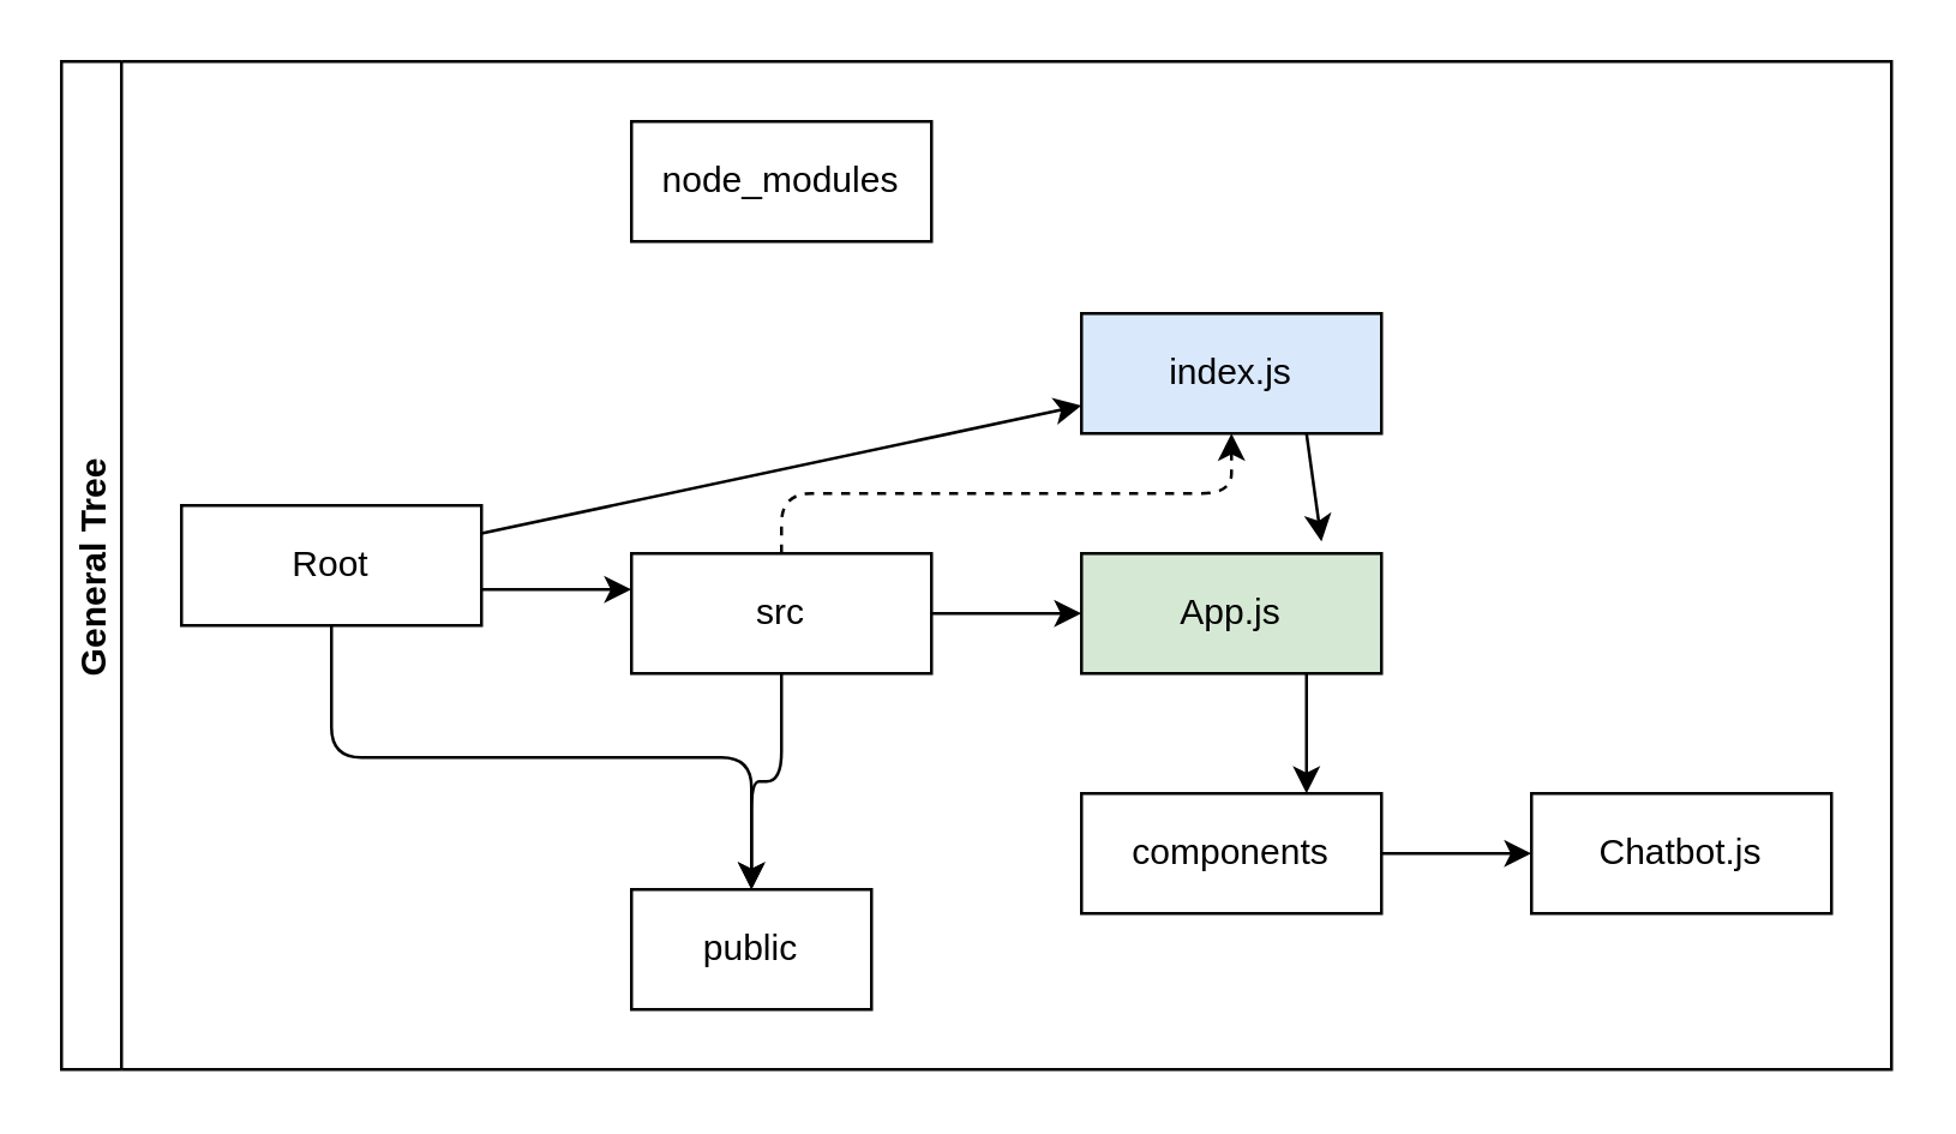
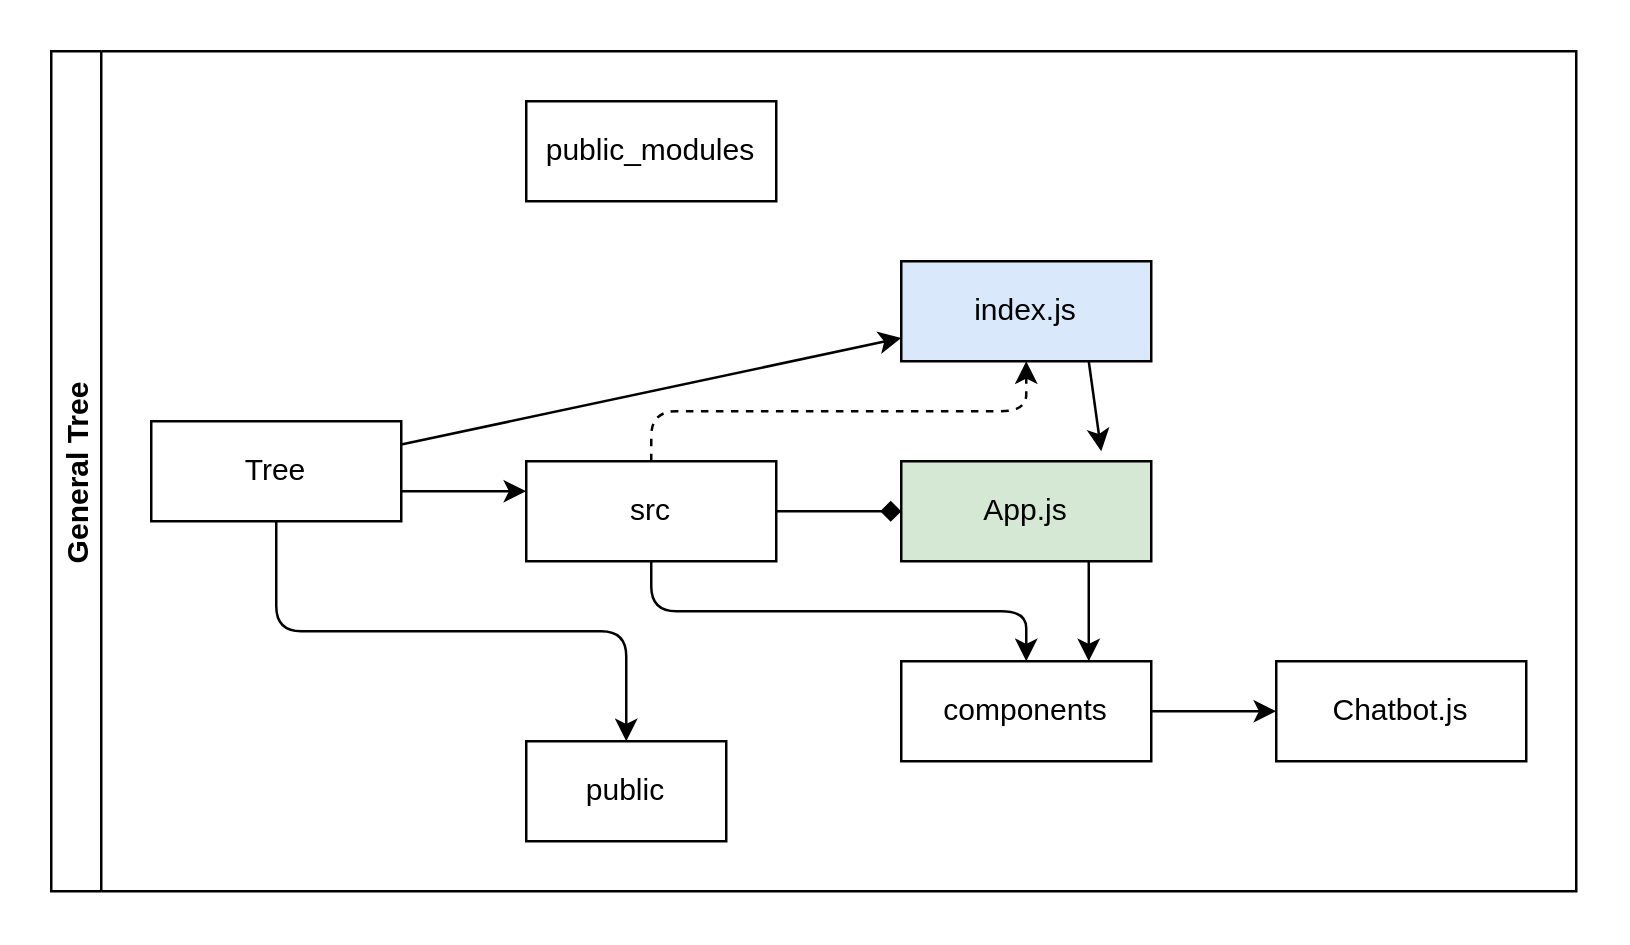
- <mxCell id="15" value="node_modules" style="whiteSpace=wrap;html=1;" vertex="1" parent="2"><mxGeometry x="190" y="20" width="100" height="40" as="geometry" /></mxCell>
+ <mxCell id="15" value="public_modules" style="whiteSpace=wrap;html=1;" vertex="1" parent="2"><mxGeometry x="190" y="20" width="100" height="40" as="geometry" /></mxCell>
- <mxCell id="3" value="Root" style="whiteSpace=wrap;html=1;" vertex="1" parent="2"><mxGeometry x="40" y="148" width="100" height="40" as="geometry" /></mxCell>
+ <mxCell id="3" value="Tree" style="whiteSpace=wrap;html=1;" vertex="1" parent="2"><mxGeometry x="40" y="148" width="100" height="40" as="geometry" /></mxCell>
- <mxCell id="10" value="" style="edgeStyle=elbowEdgeStyle;elbow=vertical;html=1;rounded=1;curved=0;sourcePerimeterSpacing=0;targetPerimeterSpacing=0;startSize=6;endSize=6;" edge="1" target="11" source="7" parent="2"><mxGeometry relative="1" as="geometry"><mxPoint x="180" y="-629" as="sourcePoint" /></mxGeometry></mxCell>
+ <mxCell id="10" value="" style="edgeStyle=elbowEdgeStyle;elbow=vertical;html=1;rounded=1;curved=0;sourcePerimeterSpacing=0;targetPerimeterSpacing=0;startSize=6;endSize=6;endArrow=diamond;" edge="1" target="11" source="7" parent="2"><mxGeometry relative="1" as="geometry"><mxPoint x="180" y="-629" as="sourcePoint" /></mxGeometry></mxCell>
- <mxCell id="8" value="" style="edgeStyle=elbowEdgeStyle;elbow=vertical;html=1;rounded=1;curved=0;sourcePerimeterSpacing=0;targetPerimeterSpacing=0;startSize=6;endSize=6;" edge="1" target="4" source="7" parent="2"><mxGeometry relative="1" as="geometry"><mxPoint x="180" y="-648.5" as="sourcePoint" /></mxGeometry></mxCell>
+ <mxCell id="8" value="" style="edgeStyle=elbowEdgeStyle;elbow=vertical;html=1;rounded=1;curved=0;sourcePerimeterSpacing=0;targetPerimeterSpacing=0;startSize=6;endSize=6;" edge="1" target="9" source="7" parent="2"><mxGeometry relative="1" as="geometry"><mxPoint x="180" y="-648.5" as="sourcePoint" /></mxGeometry></mxCell>
